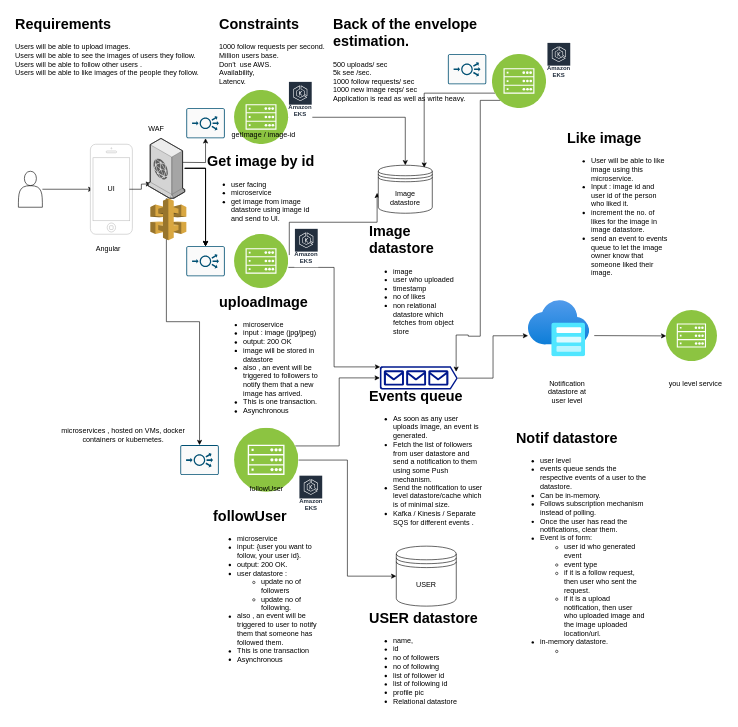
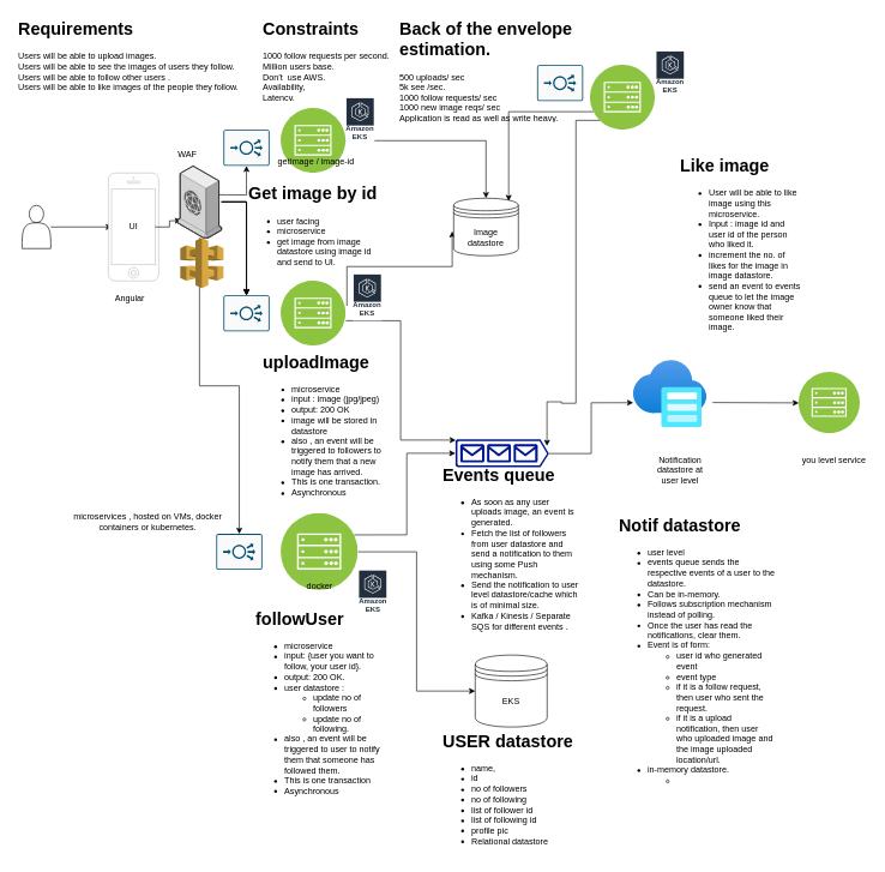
- <mxCell id="15" value="&lt;h1&gt;Image datastore&lt;/h1&gt;&lt;p&gt;&lt;/p&gt;&lt;ul&gt;&lt;li&gt;image&amp;nbsp;&lt;/li&gt;&lt;li&gt;user who uploaded&lt;/li&gt;&lt;li&gt;timestamp&lt;/li&gt;&lt;li&gt;no of likes&lt;/li&gt;&lt;li&gt;non relational datastore which fetches from object store&lt;/li&gt;&lt;/ul&gt;&lt;p&gt;&lt;/p&gt;" style="text;html=1;strokeColor=none;fillColor=none;spacing=5;spacingTop=-20;whiteSpace=wrap;overflow=hidden;rounded=0;" parent="1" vertex="1"><mxGeometry x="610" y="365" width="170" height="195" as="geometry" /></mxCell>
- <mxCell id="23" value="followUser" style="text;html=1;strokeColor=none;fillColor=none;align=center;verticalAlign=middle;whiteSpace=wrap;rounded=0;" parent="1" vertex="1"><mxGeometry x="414" y="800" width="60" height="30" as="geometry" /></mxCell>
+ <mxCell id="23" value="docker" style="text;html=1;strokeColor=none;fillColor=none;align=center;verticalAlign=middle;whiteSpace=wrap;rounded=0;" parent="1" vertex="1"><mxGeometry x="414" y="800" width="60" height="30" as="geometry" /></mxCell>
- <mxCell id="25" value="USER" style="text;html=1;strokeColor=none;fillColor=none;align=center;verticalAlign=middle;whiteSpace=wrap;rounded=0;" parent="1" vertex="1"><mxGeometry x="680" y="960" width="60" height="30" as="geometry" /></mxCell>
+ <mxCell id="25" value="EKS" style="text;html=1;strokeColor=none;fillColor=none;align=center;verticalAlign=middle;whiteSpace=wrap;rounded=0;" parent="1" vertex="1"><mxGeometry x="680" y="960" width="60" height="30" as="geometry" /></mxCell>
